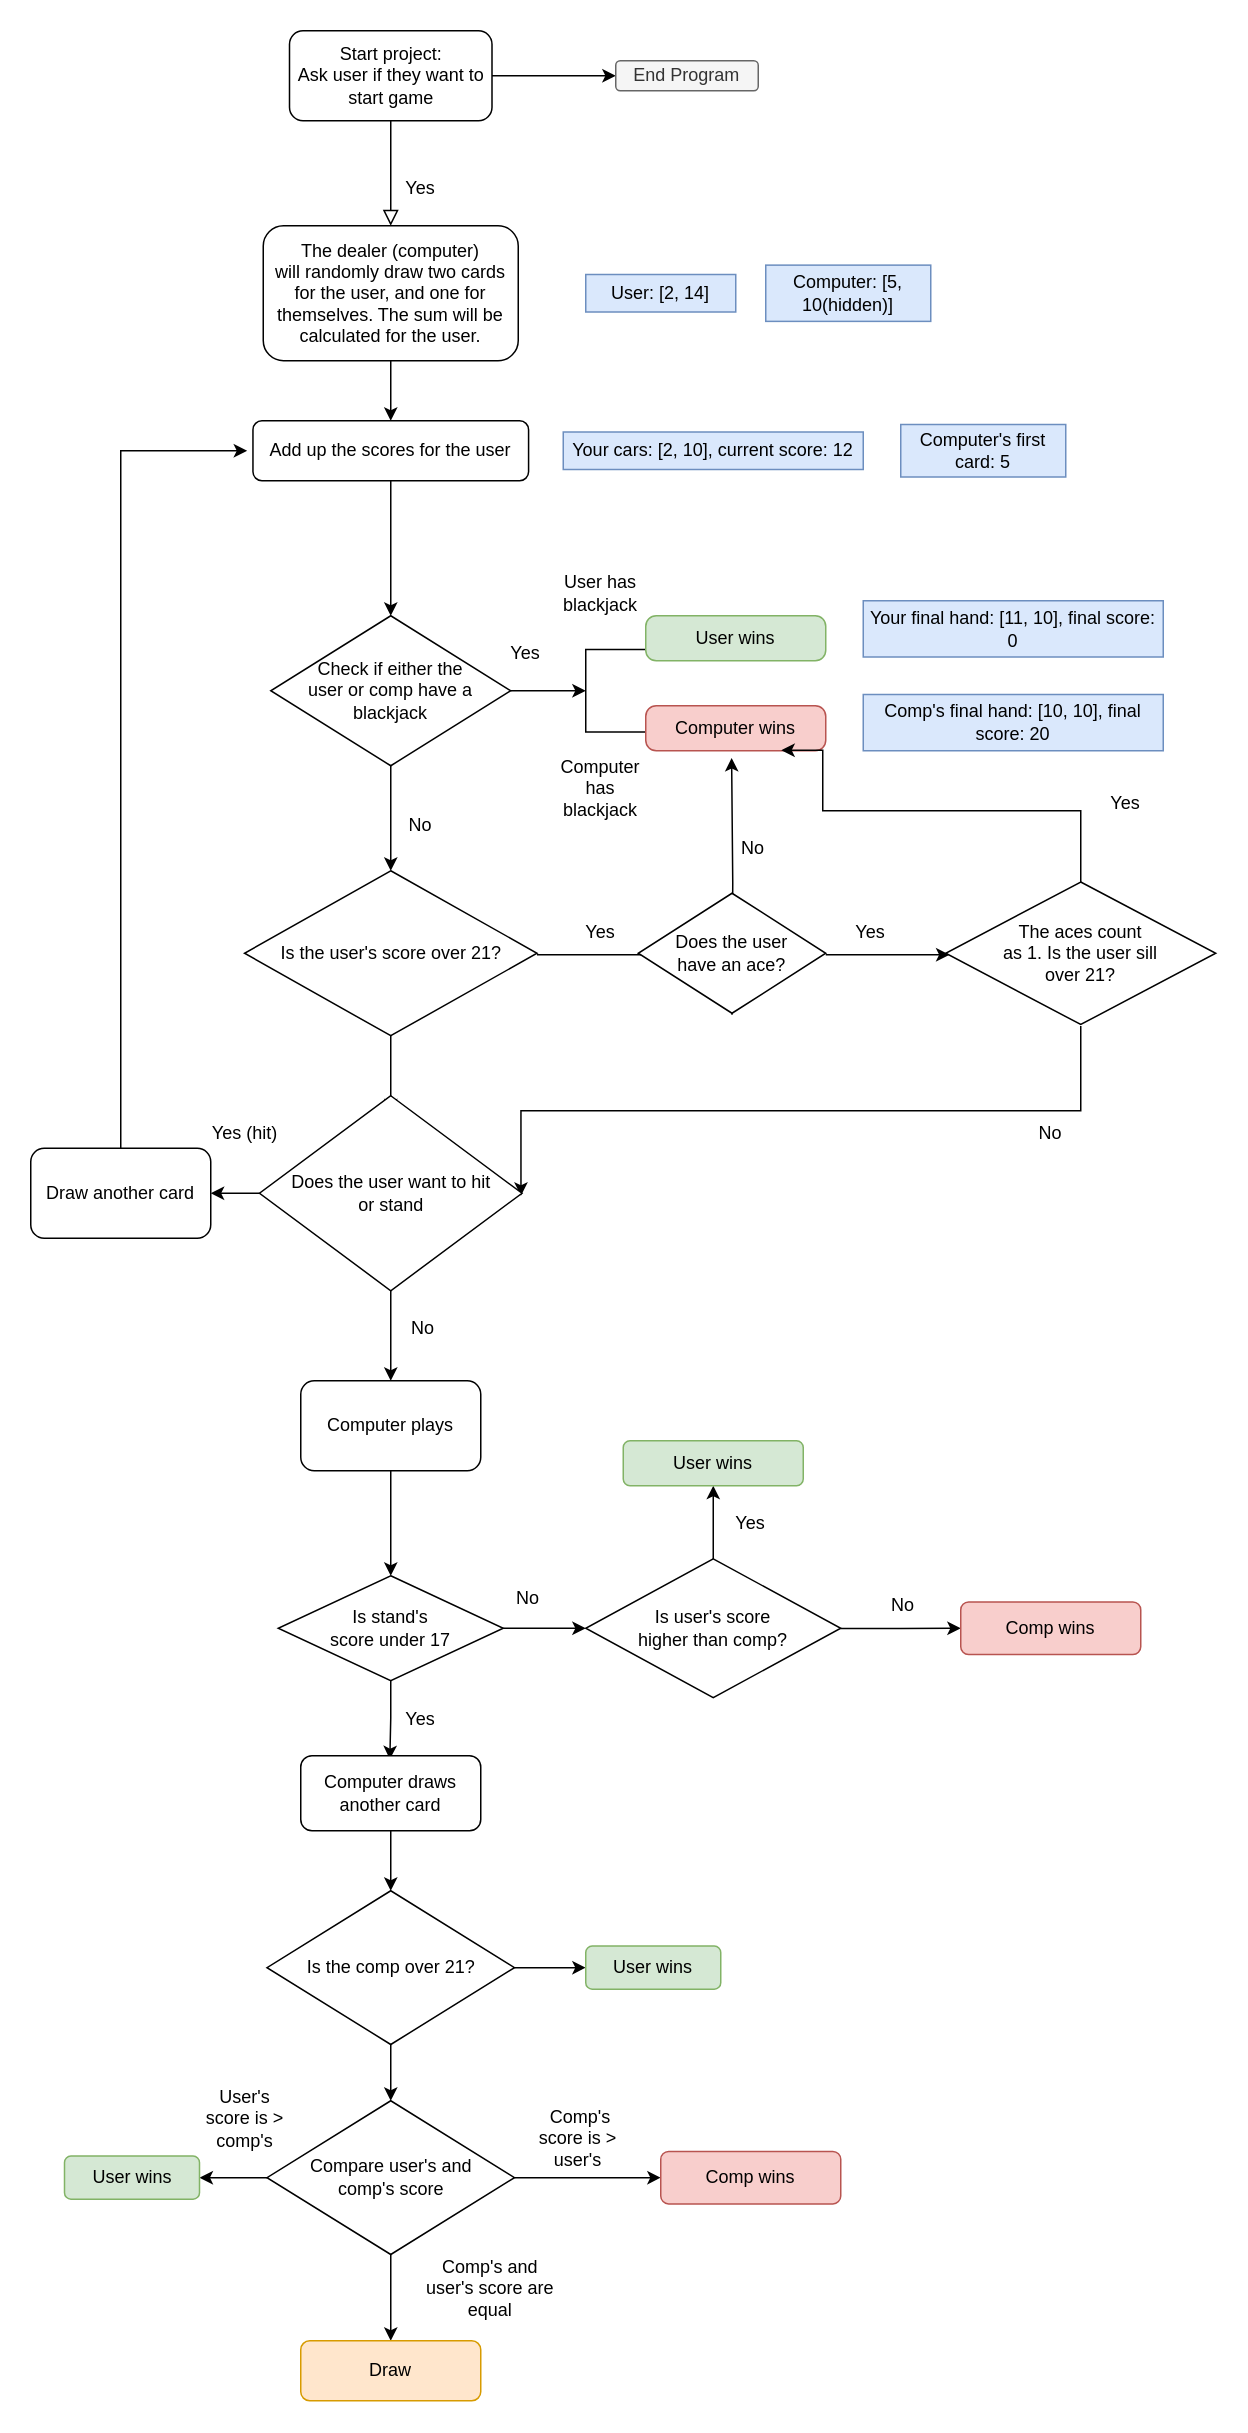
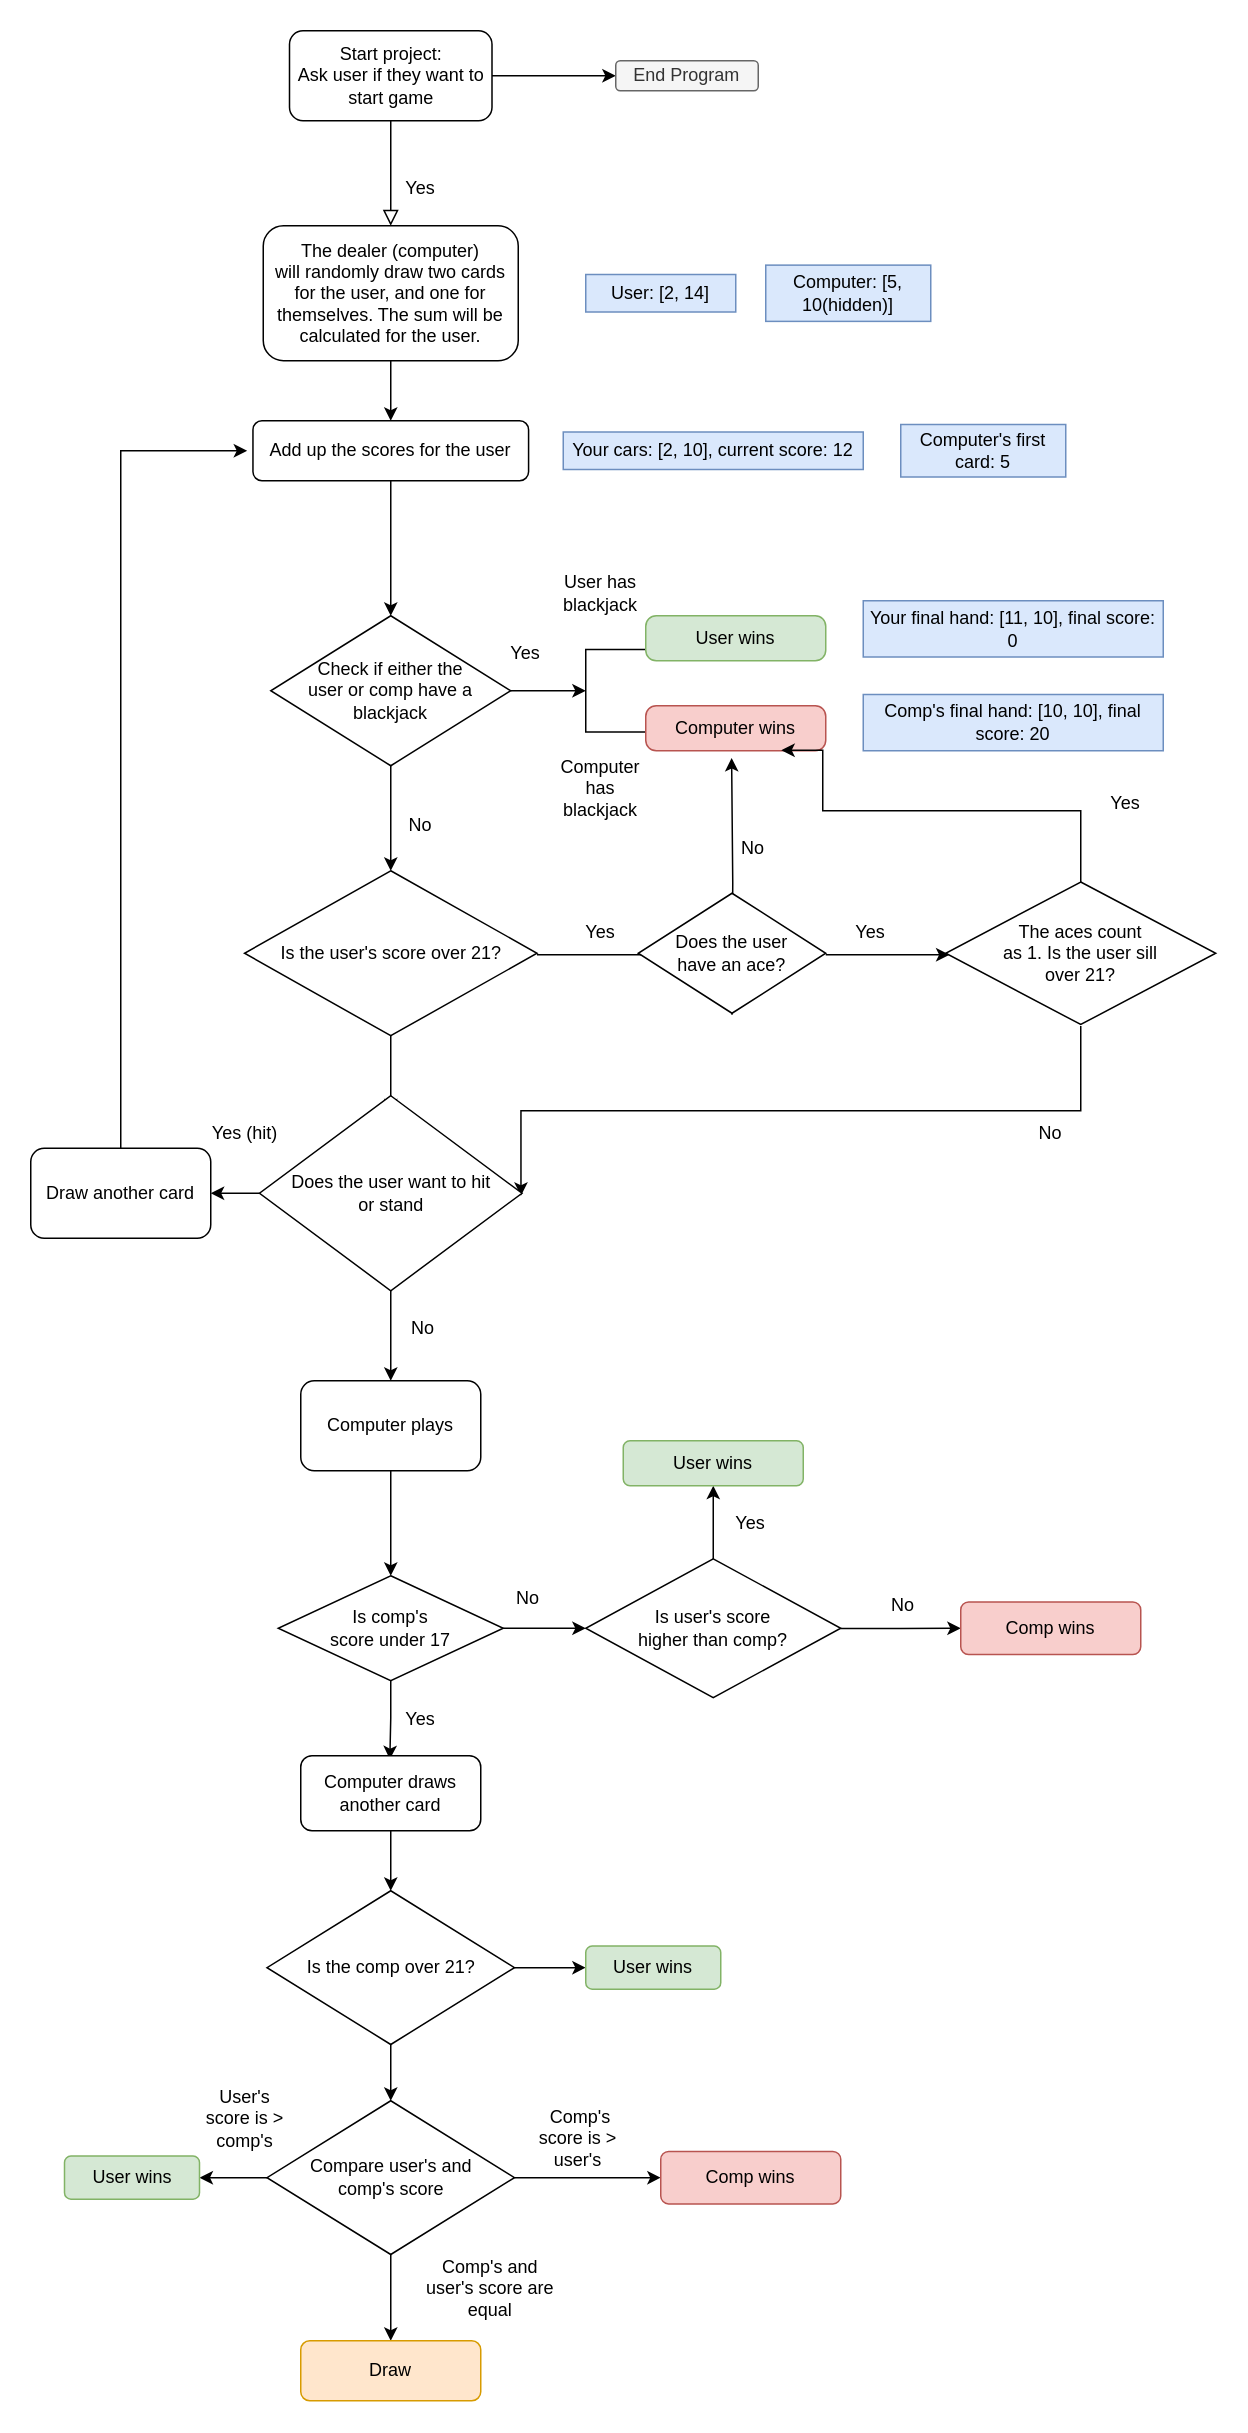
- <mxCell id="48" value="Is stand's&lt;br&gt;score under 17" style="rhombus;whiteSpace=wrap;html=1;strokeWidth=1;" vertex="1" parent="1"><mxGeometry x="185" y="1050" width="150" height="70" as="geometry" /></mxCell>
+ <mxCell id="48" value="Is comp's&lt;br&gt;score under 17" style="rhombus;whiteSpace=wrap;html=1;strokeWidth=1;" vertex="1" parent="1"><mxGeometry x="185" y="1050" width="150" height="70" as="geometry" /></mxCell>
